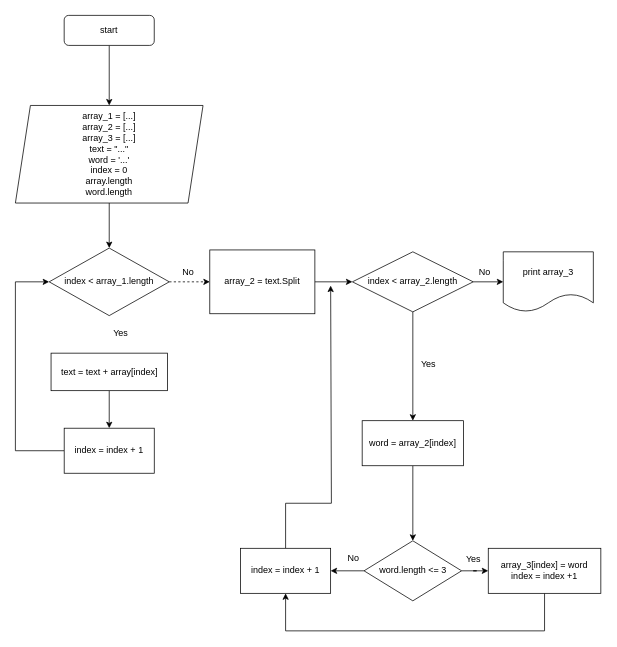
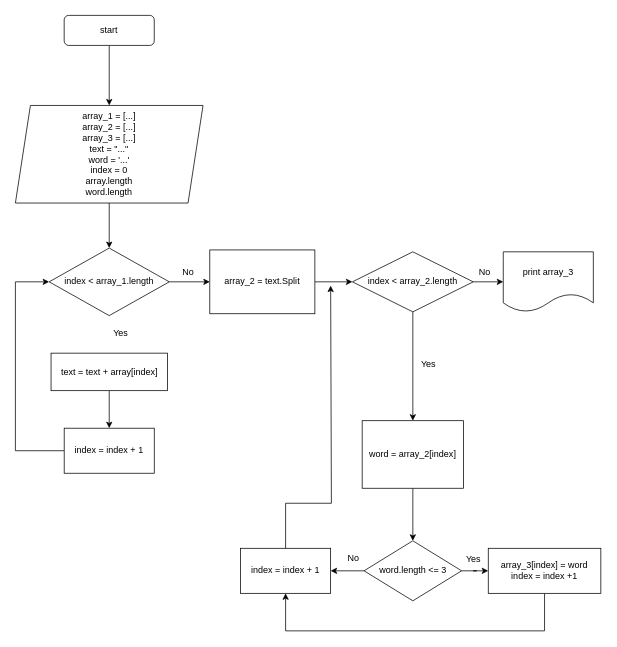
- <mxCell id="8" value="" style="edgeStyle=orthogonalEdgeStyle;rounded=0;orthogonalLoop=1;jettySize=auto;html=1;dashed=1;" edge="1" parent="1" source="9" target="11"><mxGeometry relative="1" as="geometry" /></mxCell>
+ <mxCell id="8" value="" style="edgeStyle=orthogonalEdgeStyle;rounded=0;orthogonalLoop=1;jettySize=auto;html=1;" edge="1" parent="1" source="9" target="11"><mxGeometry relative="1" as="geometry" /></mxCell>
- <mxCell id="25" value="word = array_2[index]" style="rounded=0;whiteSpace=wrap;html=1;" vertex="1" parent="1"><mxGeometry x="482" y="560" width="135" height="60" as="geometry" /></mxCell>
+ <mxCell id="25" value="word = array_2[index]" style="rounded=0;whiteSpace=wrap;html=1;" vertex="1" parent="1"><mxGeometry x="482" y="560" width="135" height="90" as="geometry" /></mxCell>
